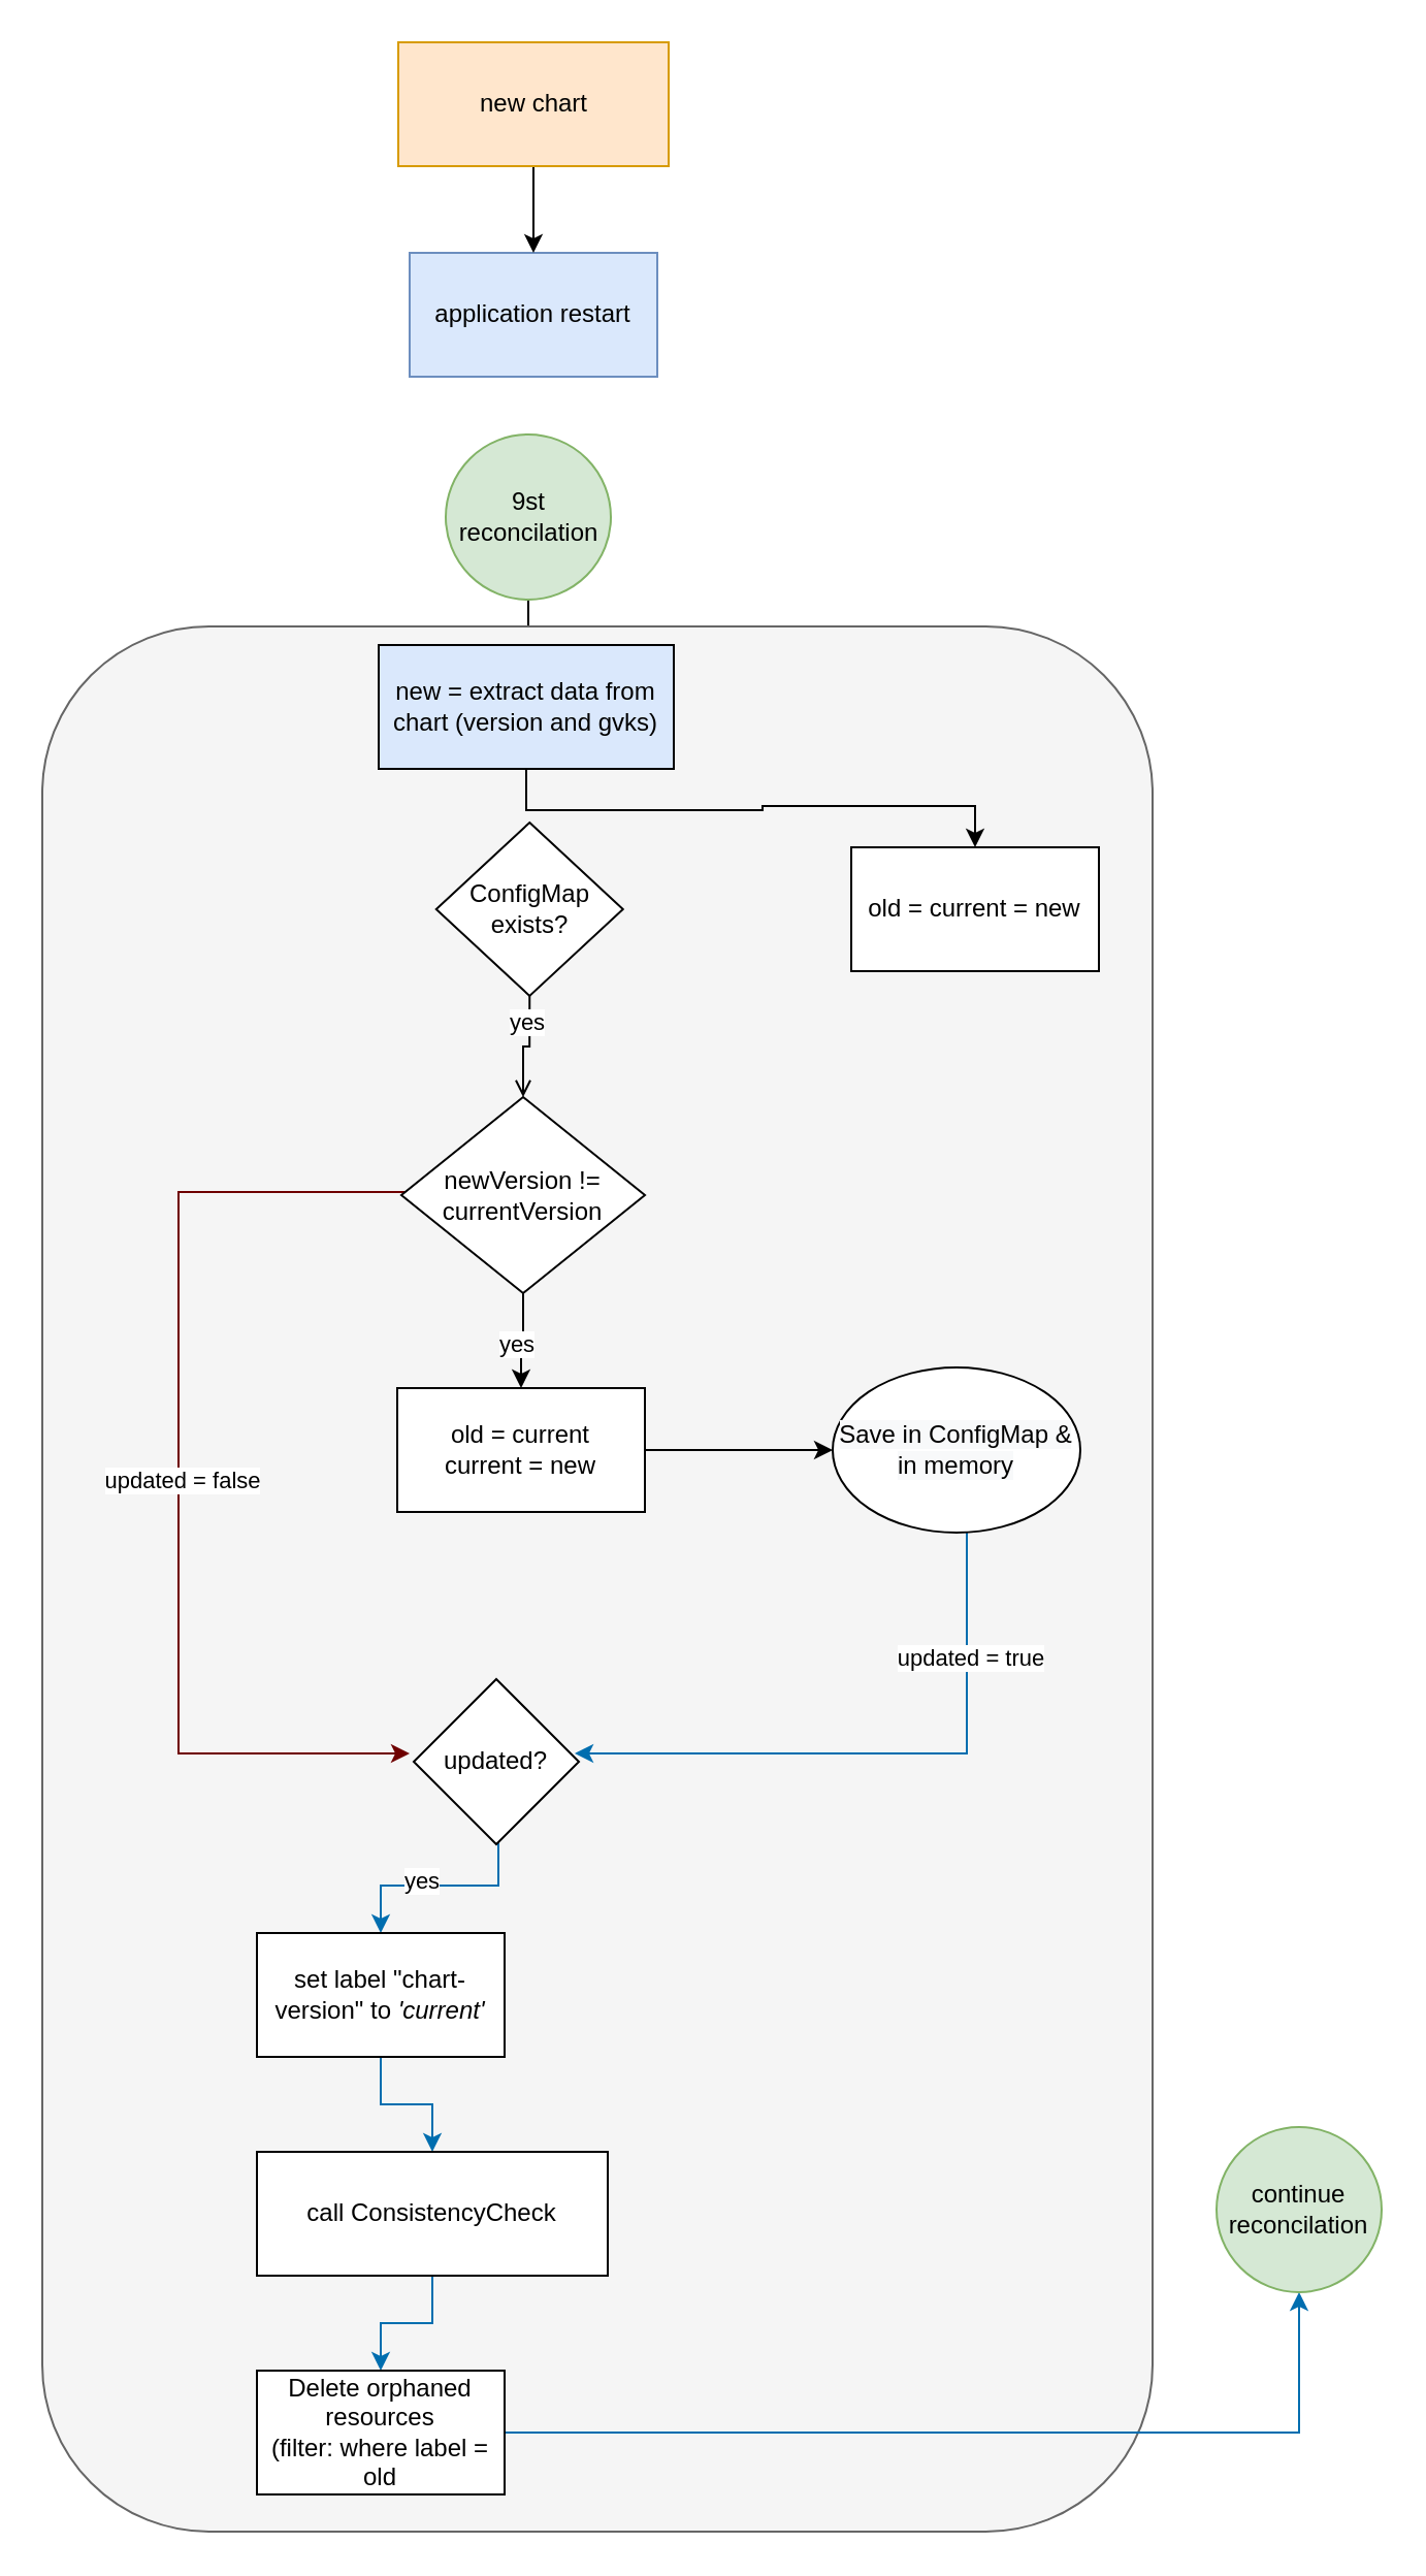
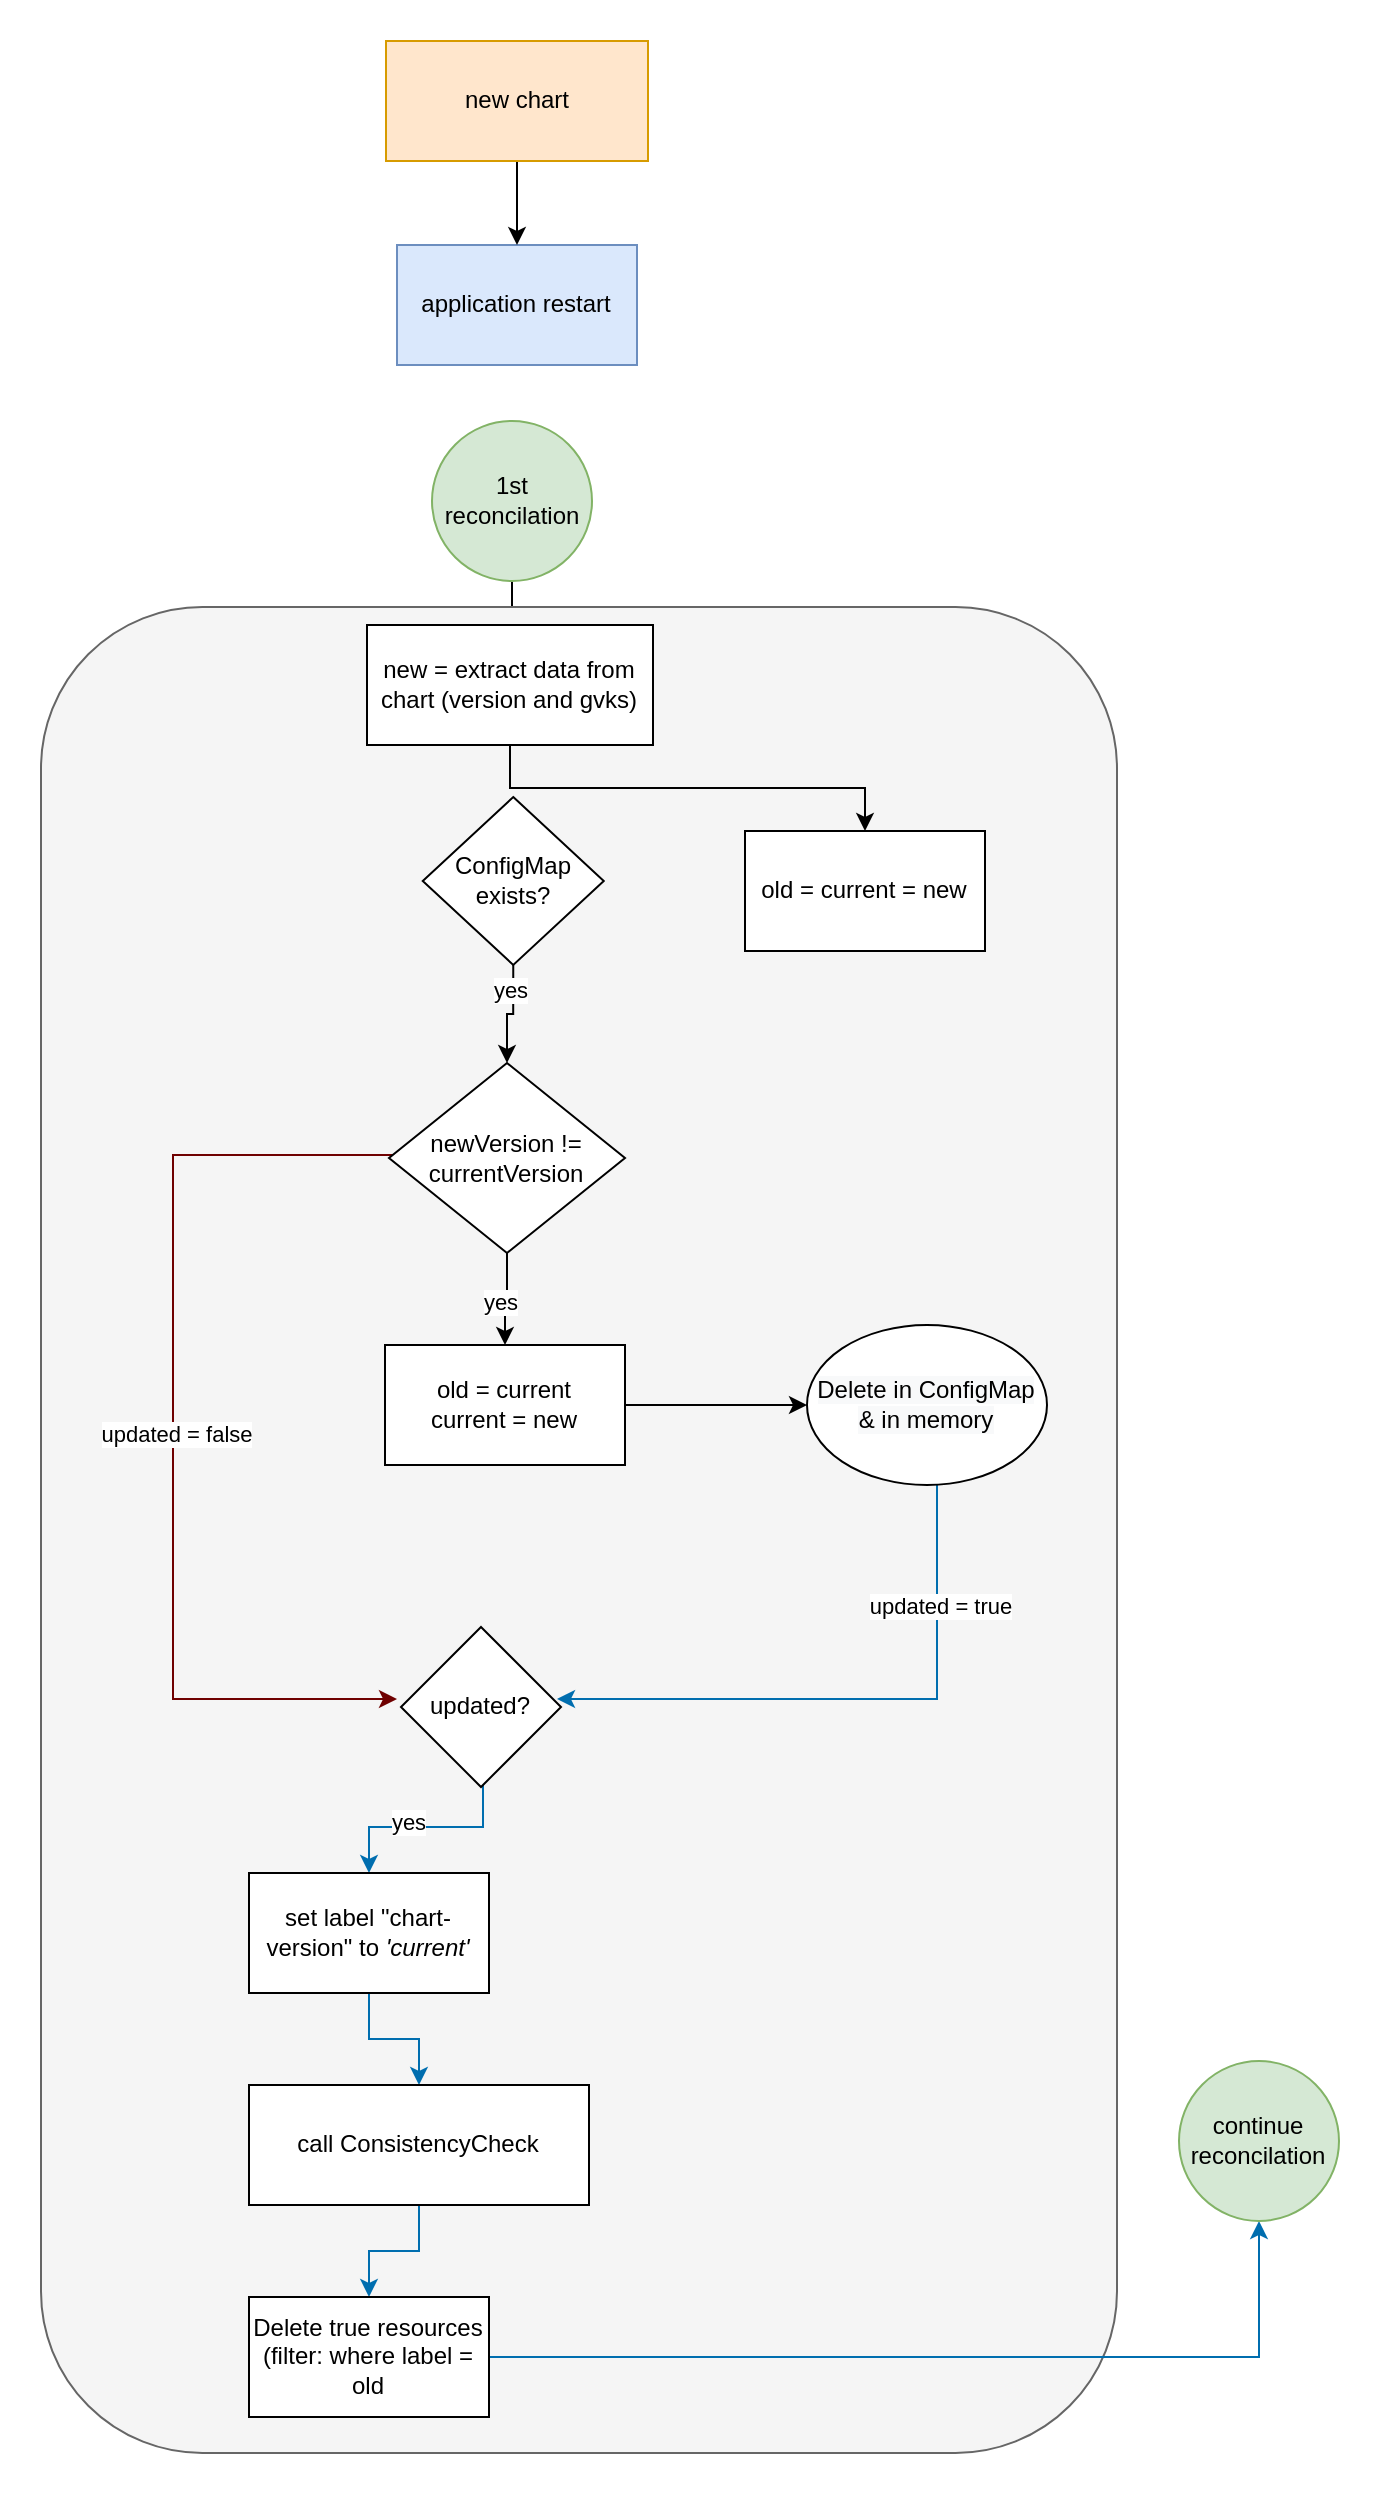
- <mxCell id="6" value="9st reconcilation" style="ellipse;whiteSpace=wrap;html=1;aspect=fixed;fillColor=#d5e8d4;strokeColor=#82b366;" parent="1" vertex="1"><mxGeometry x="215.5" y="210" width="80" height="80" as="geometry" /></mxCell>
+ <mxCell id="6" value="1st reconcilation" style="ellipse;whiteSpace=wrap;html=1;aspect=fixed;fillColor=#d5e8d4;strokeColor=#82b366;" parent="1" vertex="1"><mxGeometry x="215.5" y="210" width="80" height="80" as="geometry" /></mxCell>
- <mxCell id="9" value="new = extract data from chart (version and gvks)" style="rounded=0;whiteSpace=wrap;html=1;fillColor=#dae8fc;" parent="1" vertex="1"><mxGeometry x="183" y="312" width="143" height="60" as="geometry" /></mxCell>
+ <mxCell id="9" value="new = extract data from chart (version and gvks)" style="rounded=0;whiteSpace=wrap;html=1;" parent="1" vertex="1"><mxGeometry x="183" y="312" width="143" height="60" as="geometry" /></mxCell>
- <mxCell id="10" value="old = current = new" style="rounded=0;whiteSpace=wrap;html=1;" parent="1" vertex="1"><mxGeometry x="412" y="410" width="120" height="60" as="geometry" /></mxCell>
+ <mxCell id="10" value="old = current = new" style="rounded=0;whiteSpace=wrap;html=1;" parent="1" vertex="1"><mxGeometry x="372" y="415" width="120" height="60" as="geometry" /></mxCell>
- <mxCell id="16" style="edgeStyle=orthogonalEdgeStyle;rounded=0;orthogonalLoop=1;jettySize=auto;html=1;exitX=0.5;exitY=1;exitDx=0;exitDy=0;endArrow=open;" parent="1" source="18" target="23" edge="1"><mxGeometry relative="1" as="geometry" /></mxCell>
+ <mxCell id="16" style="edgeStyle=orthogonalEdgeStyle;rounded=0;orthogonalLoop=1;jettySize=auto;html=1;exitX=0.5;exitY=1;exitDx=0;exitDy=0;" parent="1" source="18" target="23" edge="1"><mxGeometry relative="1" as="geometry" /></mxCell>
- <mxCell id="13" value="&lt;span style=&quot;color: rgb(0, 0, 0); font-family: Helvetica; font-size: 12px; font-style: normal; font-variant-ligatures: normal; font-variant-caps: normal; font-weight: 400; letter-spacing: normal; orphans: 2; text-align: center; text-indent: 0px; text-transform: none; widows: 2; word-spacing: 0px; -webkit-text-stroke-width: 0px; background-color: rgb(248, 249, 250); text-decoration-thickness: initial; text-decoration-style: initial; text-decoration-color: initial; float: none; display: inline !important;&quot;&gt;Save in ConfigMap &amp;amp; in memory&lt;/span&gt;" style="ellipse;whiteSpace=wrap;html=1;" parent="1" vertex="1"><mxGeometry x="403" y="662" width="120" height="80" as="geometry" /></mxCell>
+ <mxCell id="13" value="&lt;span style=&quot;color: rgb(0, 0, 0); font-family: Helvetica; font-size: 12px; font-style: normal; font-variant-ligatures: normal; font-variant-caps: normal; font-weight: 400; letter-spacing: normal; orphans: 2; text-align: center; text-indent: 0px; text-transform: none; widows: 2; word-spacing: 0px; -webkit-text-stroke-width: 0px; background-color: rgb(248, 249, 250); text-decoration-thickness: initial; text-decoration-style: initial; text-decoration-color: initial; float: none; display: inline !important;&quot;&gt;Delete in ConfigMap &amp;amp; in memory&lt;/span&gt;" style="ellipse;whiteSpace=wrap;html=1;" parent="1" vertex="1"><mxGeometry x="403" y="662" width="120" height="80" as="geometry" /></mxCell>
- <mxCell id="31" value="Delete&amp;nbsp;orphaned resources&lt;br style=&quot;border-color: var(--border-color);&quot;&gt;(filter: where label = old" style="rounded=0;whiteSpace=wrap;html=1;" parent="1" vertex="1"><mxGeometry x="124" y="1148" width="120" height="60" as="geometry" /></mxCell>
+ <mxCell id="31" value="Delete&amp;nbsp;true resources&lt;br style=&quot;border-color: var(--border-color);&quot;&gt;(filter: where label = old" style="rounded=0;whiteSpace=wrap;html=1;" parent="1" vertex="1"><mxGeometry x="124" y="1148" width="120" height="60" as="geometry" /></mxCell>
